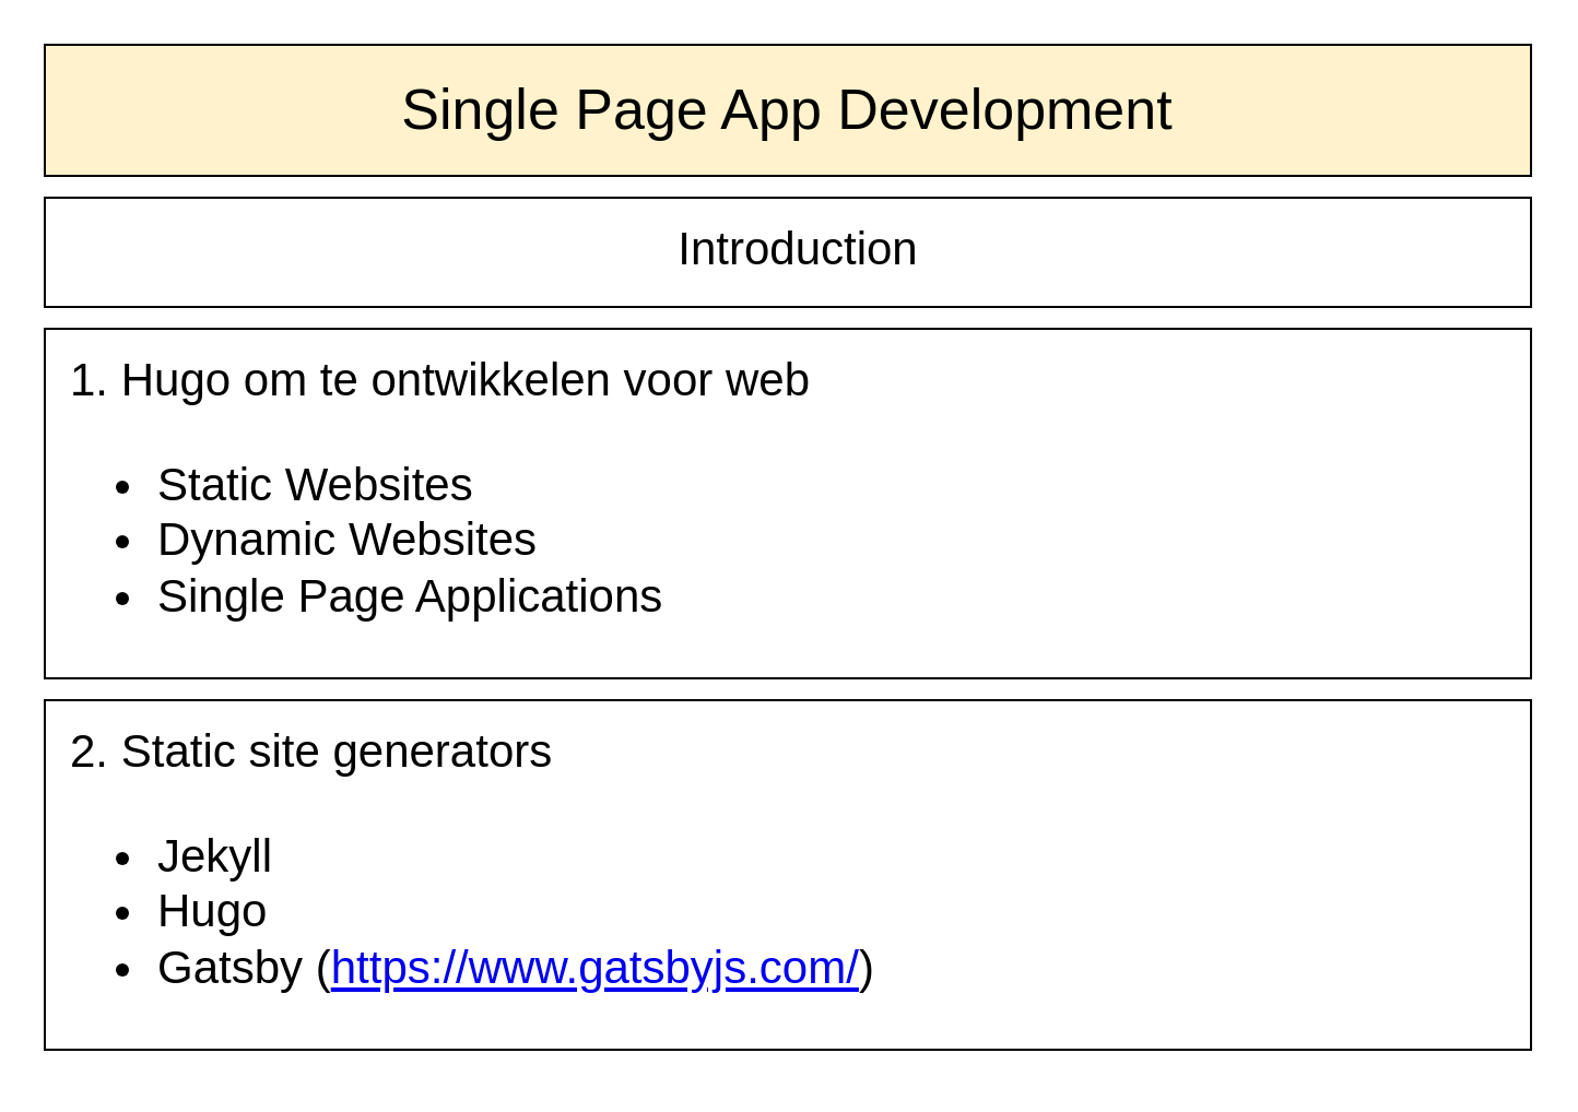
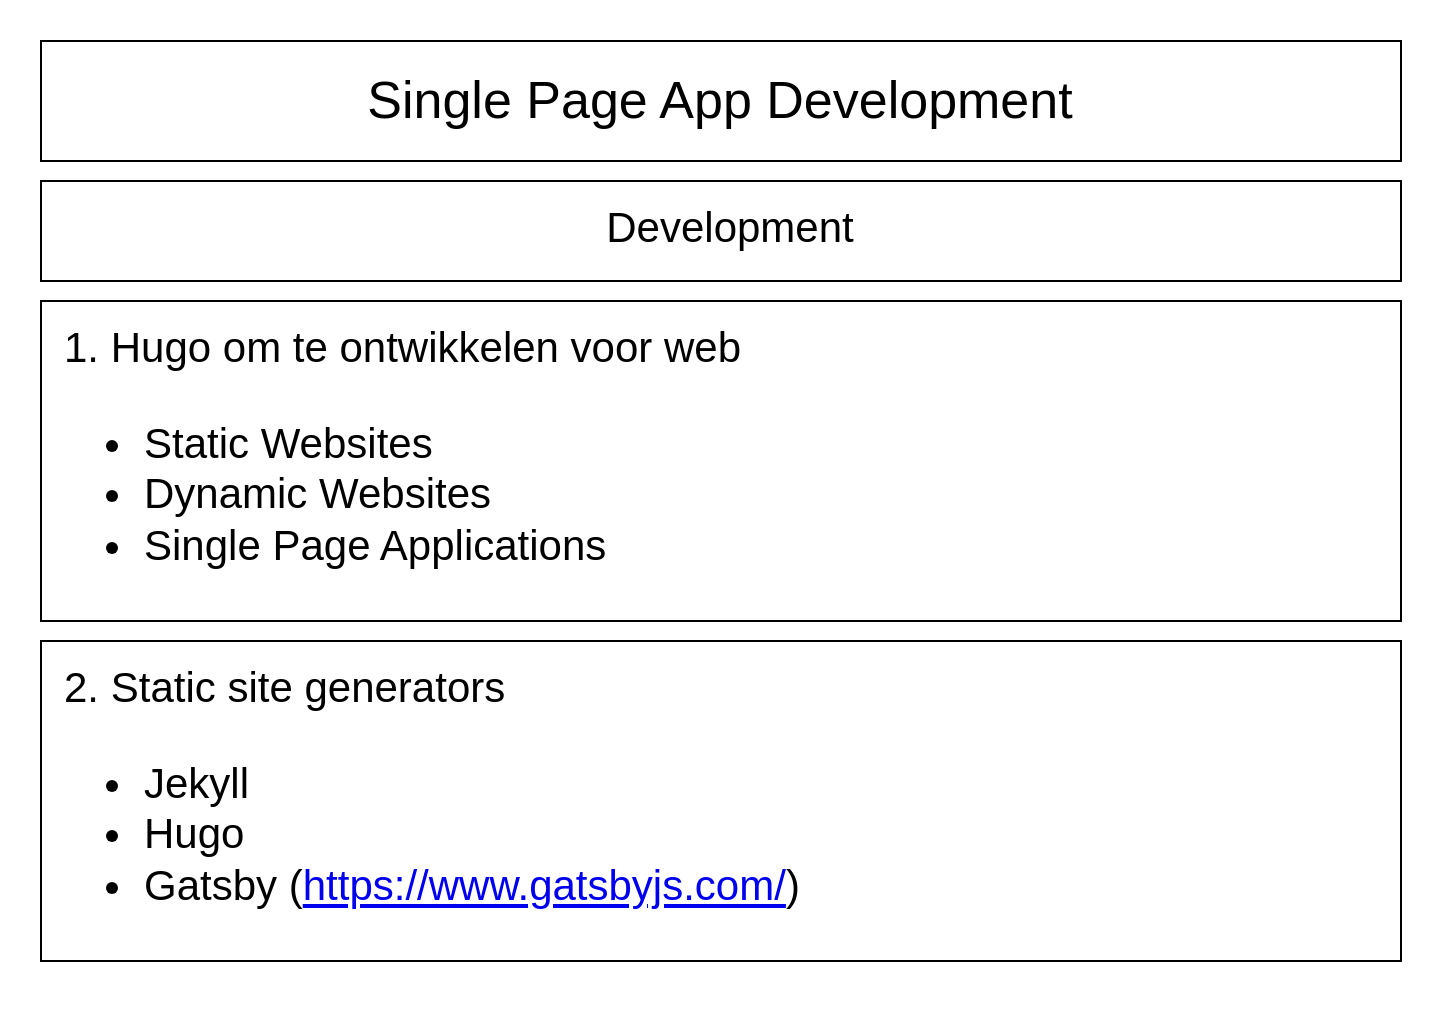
- <mxCell id="2" value="Single Page App Development" style="rounded=0;whiteSpace=wrap;html=1;fontSize=26;fillColor=#fff2cc;" parent="1" vertex="1"><mxGeometry x="20" y="20" width="680" height="60" as="geometry" /></mxCell>
+ <mxCell id="2" value="Single Page App Development" style="rounded=0;whiteSpace=wrap;html=1;fontSize=26;" parent="1" vertex="1"><mxGeometry x="20" y="20" width="680" height="60" as="geometry" /></mxCell>
- <mxCell id="6" value="&lt;div&gt;&lt;span style=&quot;font-size: 21px&quot;&gt;Introduction&lt;/span&gt;&lt;/div&gt;" style="rounded=0;whiteSpace=wrap;html=1;fontSize=26;align=center;spacingLeft=10;verticalAlign=top;" vertex="1" parent="1"><mxGeometry x="20" y="90" width="680" height="50" as="geometry" /></mxCell>
+ <mxCell id="6" value="&lt;div&gt;&lt;span style=&quot;font-size: 21px&quot;&gt;Development&lt;/span&gt;&lt;/div&gt;" style="rounded=0;whiteSpace=wrap;html=1;fontSize=26;align=center;spacingLeft=10;verticalAlign=top;" vertex="1" parent="1"><mxGeometry x="20" y="90" width="680" height="50" as="geometry" /></mxCell>
